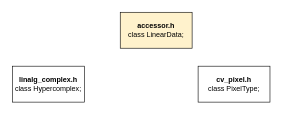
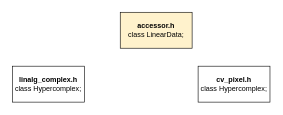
- <mxCell id="4" value="&lt;b&gt;cv_pixel.h&lt;/b&gt;&lt;br&gt;class PixelType;" style="rounded=0;whiteSpace=wrap;html=1;" vertex="1" parent="1"><mxGeometry x="330" y="110" width="120" height="60" as="geometry" /></mxCell>
+ <mxCell id="4" value="&lt;b&gt;cv_pixel.h&lt;/b&gt;&lt;br&gt;class Hypercomplex;" style="rounded=0;whiteSpace=wrap;html=1;" vertex="1" parent="1"><mxGeometry x="330" y="110" width="120" height="60" as="geometry" /></mxCell>
